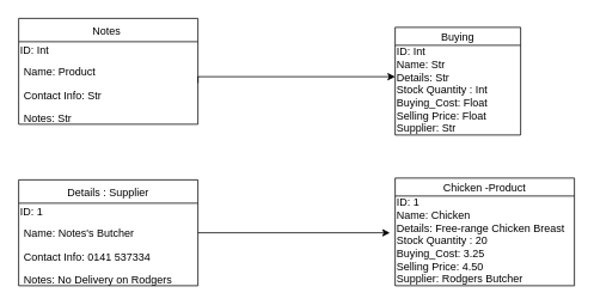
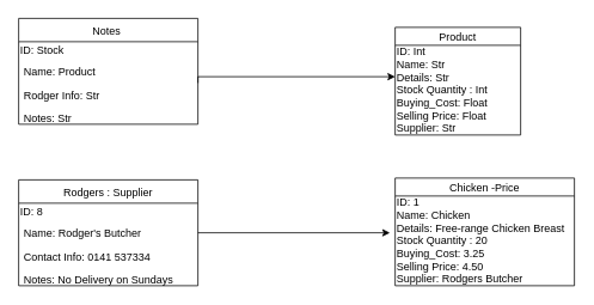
- <mxCell id="7" value="Buying" style="swimlane;fontStyle=0;childLayout=stackLayout;horizontal=1;startSize=20;fillColor=none;horizontalStack=0;resizeParent=1;resizeParentMax=0;resizeLast=0;collapsible=1;marginBottom=0;" vertex="1" parent="1"><mxGeometry x="440" y="30" width="140" height="120" as="geometry" /></mxCell>
+ <mxCell id="7" value="Product" style="swimlane;fontStyle=0;childLayout=stackLayout;horizontal=1;startSize=20;fillColor=none;horizontalStack=0;resizeParent=1;resizeParentMax=0;resizeLast=0;collapsible=1;marginBottom=0;" vertex="1" parent="1"><mxGeometry x="440" y="30" width="140" height="120" as="geometry" /></mxCell>
- <mxCell id="3" value="ID: Int" style="text;html=1;align=left;verticalAlign=middle;resizable=0;points=[];autosize=1;" vertex="1" parent="2"><mxGeometry y="26" width="200" height="20" as="geometry" /></mxCell>
+ <mxCell id="3" value="ID: Stock" style="text;html=1;align=left;verticalAlign=middle;resizable=0;points=[];autosize=1;" vertex="1" parent="2"><mxGeometry y="26" width="200" height="20" as="geometry" /></mxCell>
- <mxCell id="5" value="Contact Info: Str" style="text;strokeColor=none;fillColor=none;align=left;verticalAlign=top;spacingLeft=4;spacingRight=4;overflow=hidden;rotatable=0;points=[[0,0.5],[1,0.5]];portConstraint=eastwest;" vertex="1" parent="2"><mxGeometry y="72" width="200" height="26" as="geometry" /></mxCell>
+ <mxCell id="5" value="Rodger Info: Str" style="text;strokeColor=none;fillColor=none;align=left;verticalAlign=top;spacingLeft=4;spacingRight=4;overflow=hidden;rotatable=0;points=[[0,0.5],[1,0.5]];portConstraint=eastwest;" vertex="1" parent="2"><mxGeometry y="72" width="200" height="26" as="geometry" /></mxCell>
- <mxCell id="15" value="Chicken -Product" style="swimlane;fontStyle=0;childLayout=stackLayout;horizontal=1;startSize=20;fillColor=none;horizontalStack=0;resizeParent=1;resizeParentMax=0;resizeLast=0;collapsible=1;marginBottom=0;" vertex="1" parent="1"><mxGeometry x="440" y="198" width="200" height="120" as="geometry" /></mxCell>
+ <mxCell id="15" value="Chicken -Price" style="swimlane;fontStyle=0;childLayout=stackLayout;horizontal=1;startSize=20;fillColor=none;horizontalStack=0;resizeParent=1;resizeParentMax=0;resizeLast=0;collapsible=1;marginBottom=0;" vertex="1" parent="1"><mxGeometry x="440" y="198" width="200" height="120" as="geometry" /></mxCell>
- <mxCell id="10" value="Details : Supplier" style="swimlane;fontStyle=0;childLayout=stackLayout;horizontal=1;startSize=26;fillColor=none;horizontalStack=0;resizeParent=1;resizeParentMax=0;resizeLast=0;collapsible=1;marginBottom=0;" vertex="1" parent="1"><mxGeometry x="20" y="200" width="200" height="118" as="geometry"><mxRectangle x="90" y="-1080" width="80" height="26" as="alternateBounds" /></mxGeometry></mxCell>
+ <mxCell id="10" value="Rodgers : Supplier" style="swimlane;fontStyle=0;childLayout=stackLayout;horizontal=1;startSize=26;fillColor=none;horizontalStack=0;resizeParent=1;resizeParentMax=0;resizeLast=0;collapsible=1;marginBottom=0;" vertex="1" parent="1"><mxGeometry x="20" y="200" width="200" height="118" as="geometry"><mxRectangle x="90" y="-1080" width="80" height="26" as="alternateBounds" /></mxGeometry></mxCell>
- <mxCell id="11" value="ID: 1" style="text;html=1;align=left;verticalAlign=middle;resizable=0;points=[];autosize=1;" vertex="1" parent="10"><mxGeometry y="26" width="200" height="20" as="geometry" /></mxCell>
+ <mxCell id="11" value="ID: 8" style="text;html=1;align=left;verticalAlign=middle;resizable=0;points=[];autosize=1;" vertex="1" parent="10"><mxGeometry y="26" width="200" height="20" as="geometry" /></mxCell>
- <mxCell id="12" value="Name: Notes's Butcher " style="text;strokeColor=none;fillColor=none;align=left;verticalAlign=top;spacingLeft=4;spacingRight=4;overflow=hidden;rotatable=0;points=[[0,0.5],[1,0.5]];portConstraint=eastwest;" vertex="1" parent="10"><mxGeometry y="46" width="200" height="26" as="geometry" /></mxCell>
+ <mxCell id="12" value="Name: Rodger's Butcher " style="text;strokeColor=none;fillColor=none;align=left;verticalAlign=top;spacingLeft=4;spacingRight=4;overflow=hidden;rotatable=0;points=[[0,0.5],[1,0.5]];portConstraint=eastwest;" vertex="1" parent="10"><mxGeometry y="46" width="200" height="26" as="geometry" /></mxCell>
- <mxCell id="14" value="Notes: No Delivery on Rodgers" style="text;strokeColor=none;fillColor=none;align=left;verticalAlign=top;spacingLeft=4;spacingRight=4;overflow=hidden;rotatable=0;points=[[0,0.5],[1,0.5]];portConstraint=eastwest;" vertex="1" parent="10"><mxGeometry y="98" width="200" height="20" as="geometry" /></mxCell>
+ <mxCell id="14" value="Notes: No Delivery on Sundays" style="text;strokeColor=none;fillColor=none;align=left;verticalAlign=top;spacingLeft=4;spacingRight=4;overflow=hidden;rotatable=0;points=[[0,0.5],[1,0.5]];portConstraint=eastwest;" vertex="1" parent="10"><mxGeometry y="98" width="200" height="20" as="geometry" /></mxCell>
